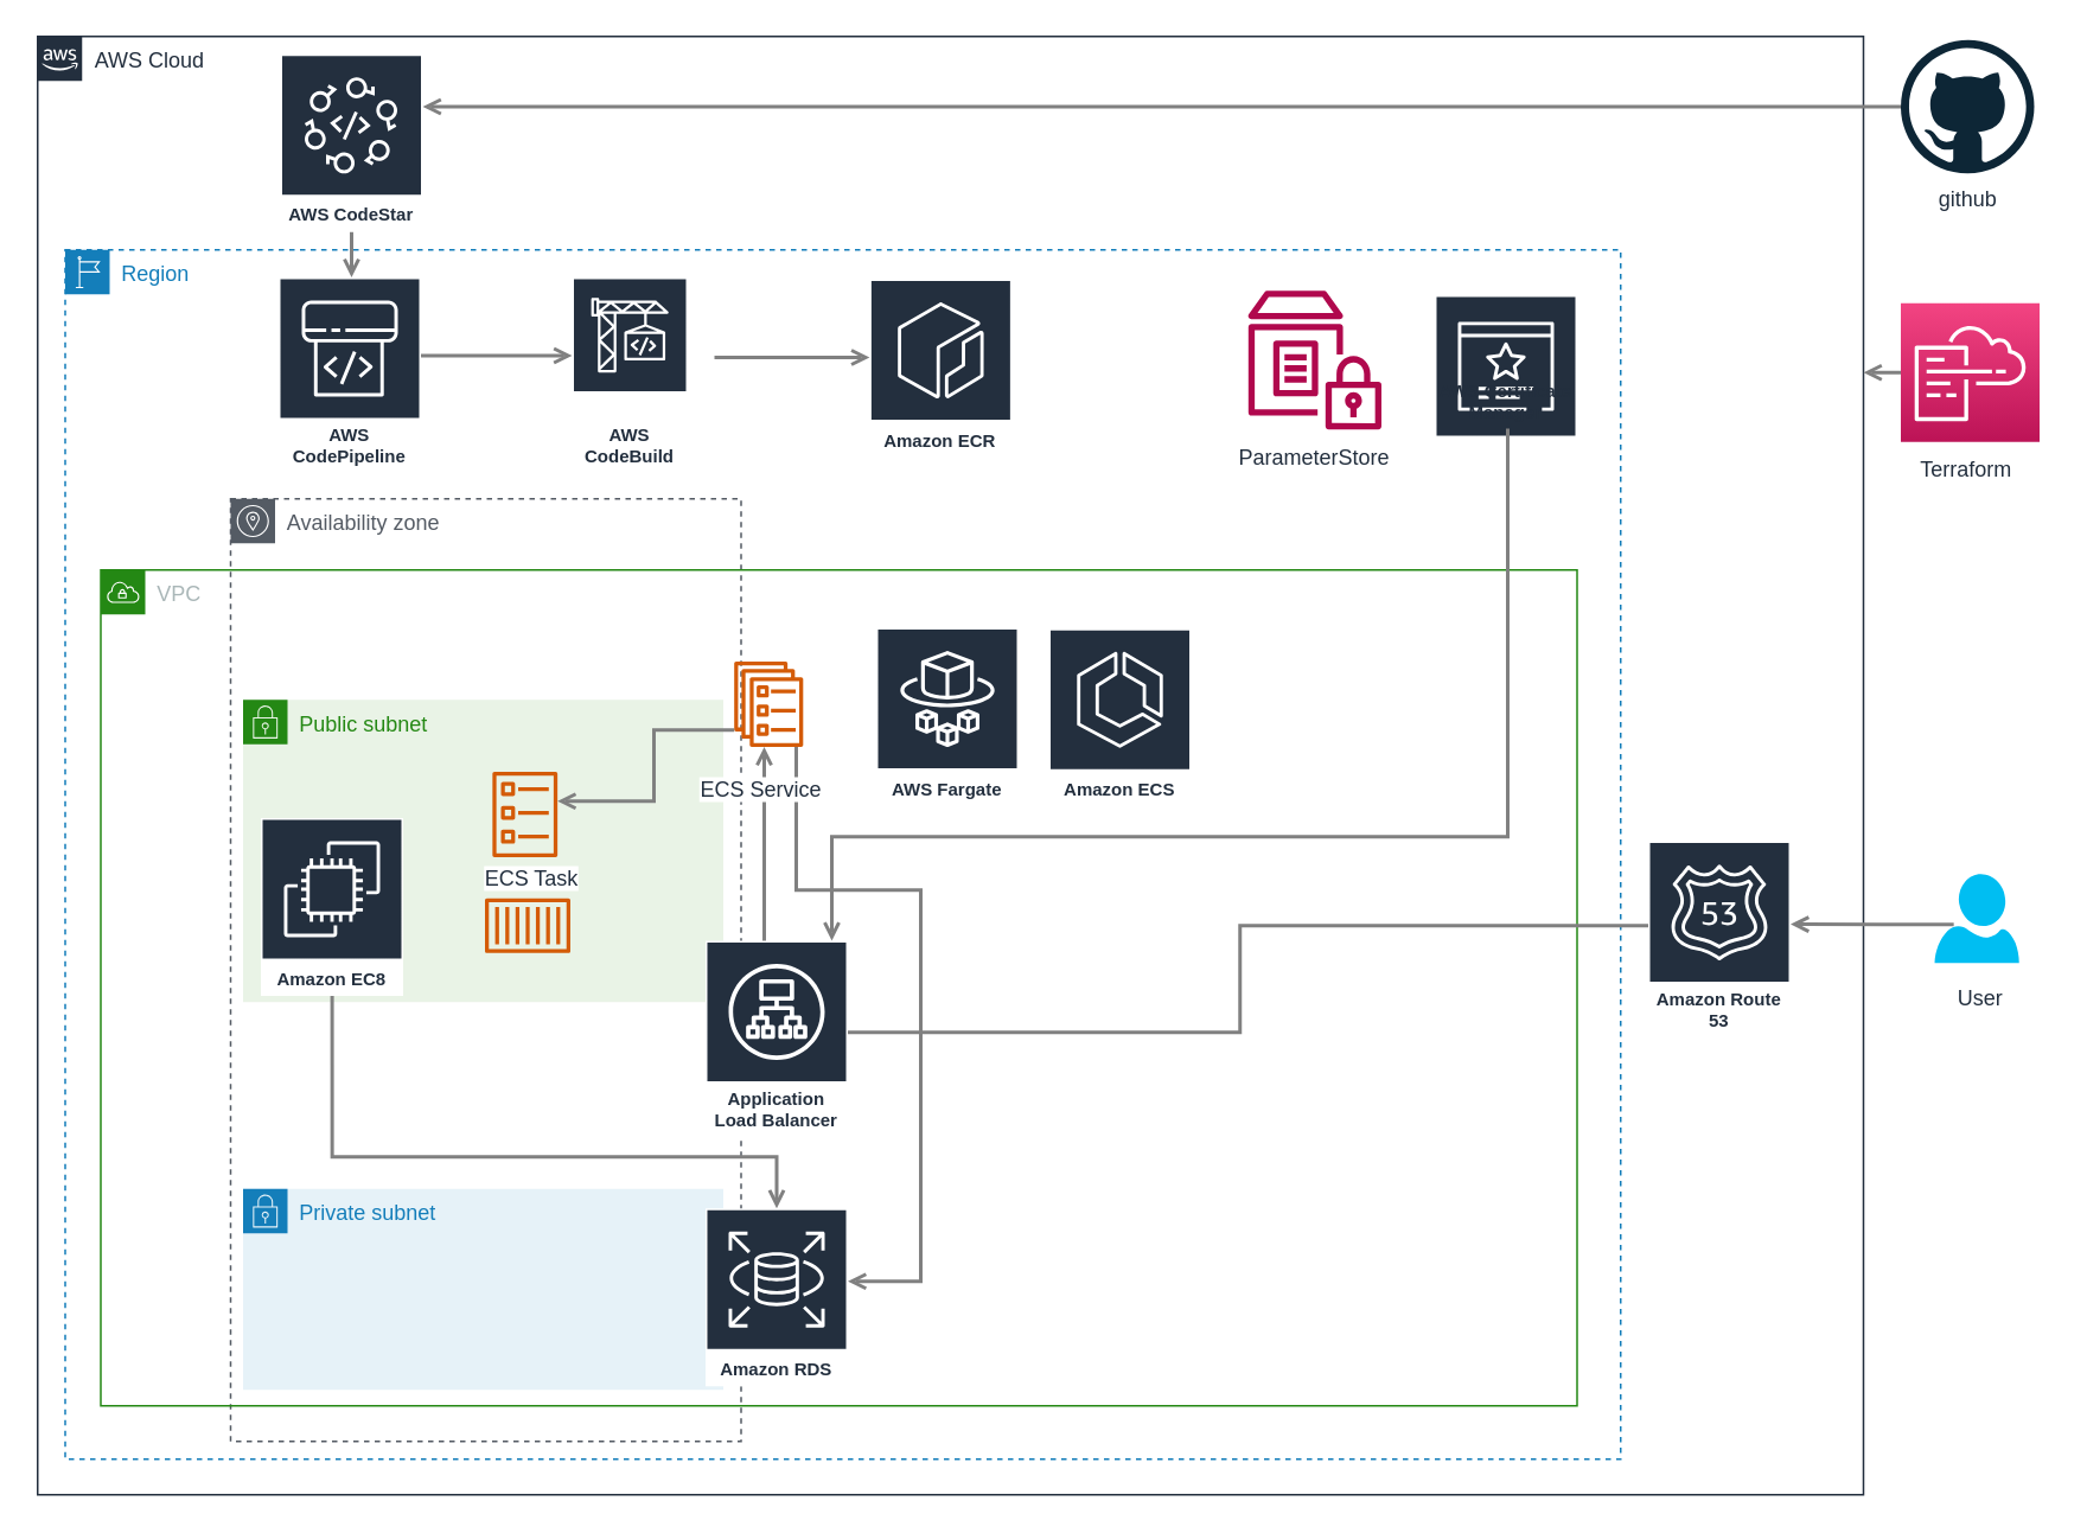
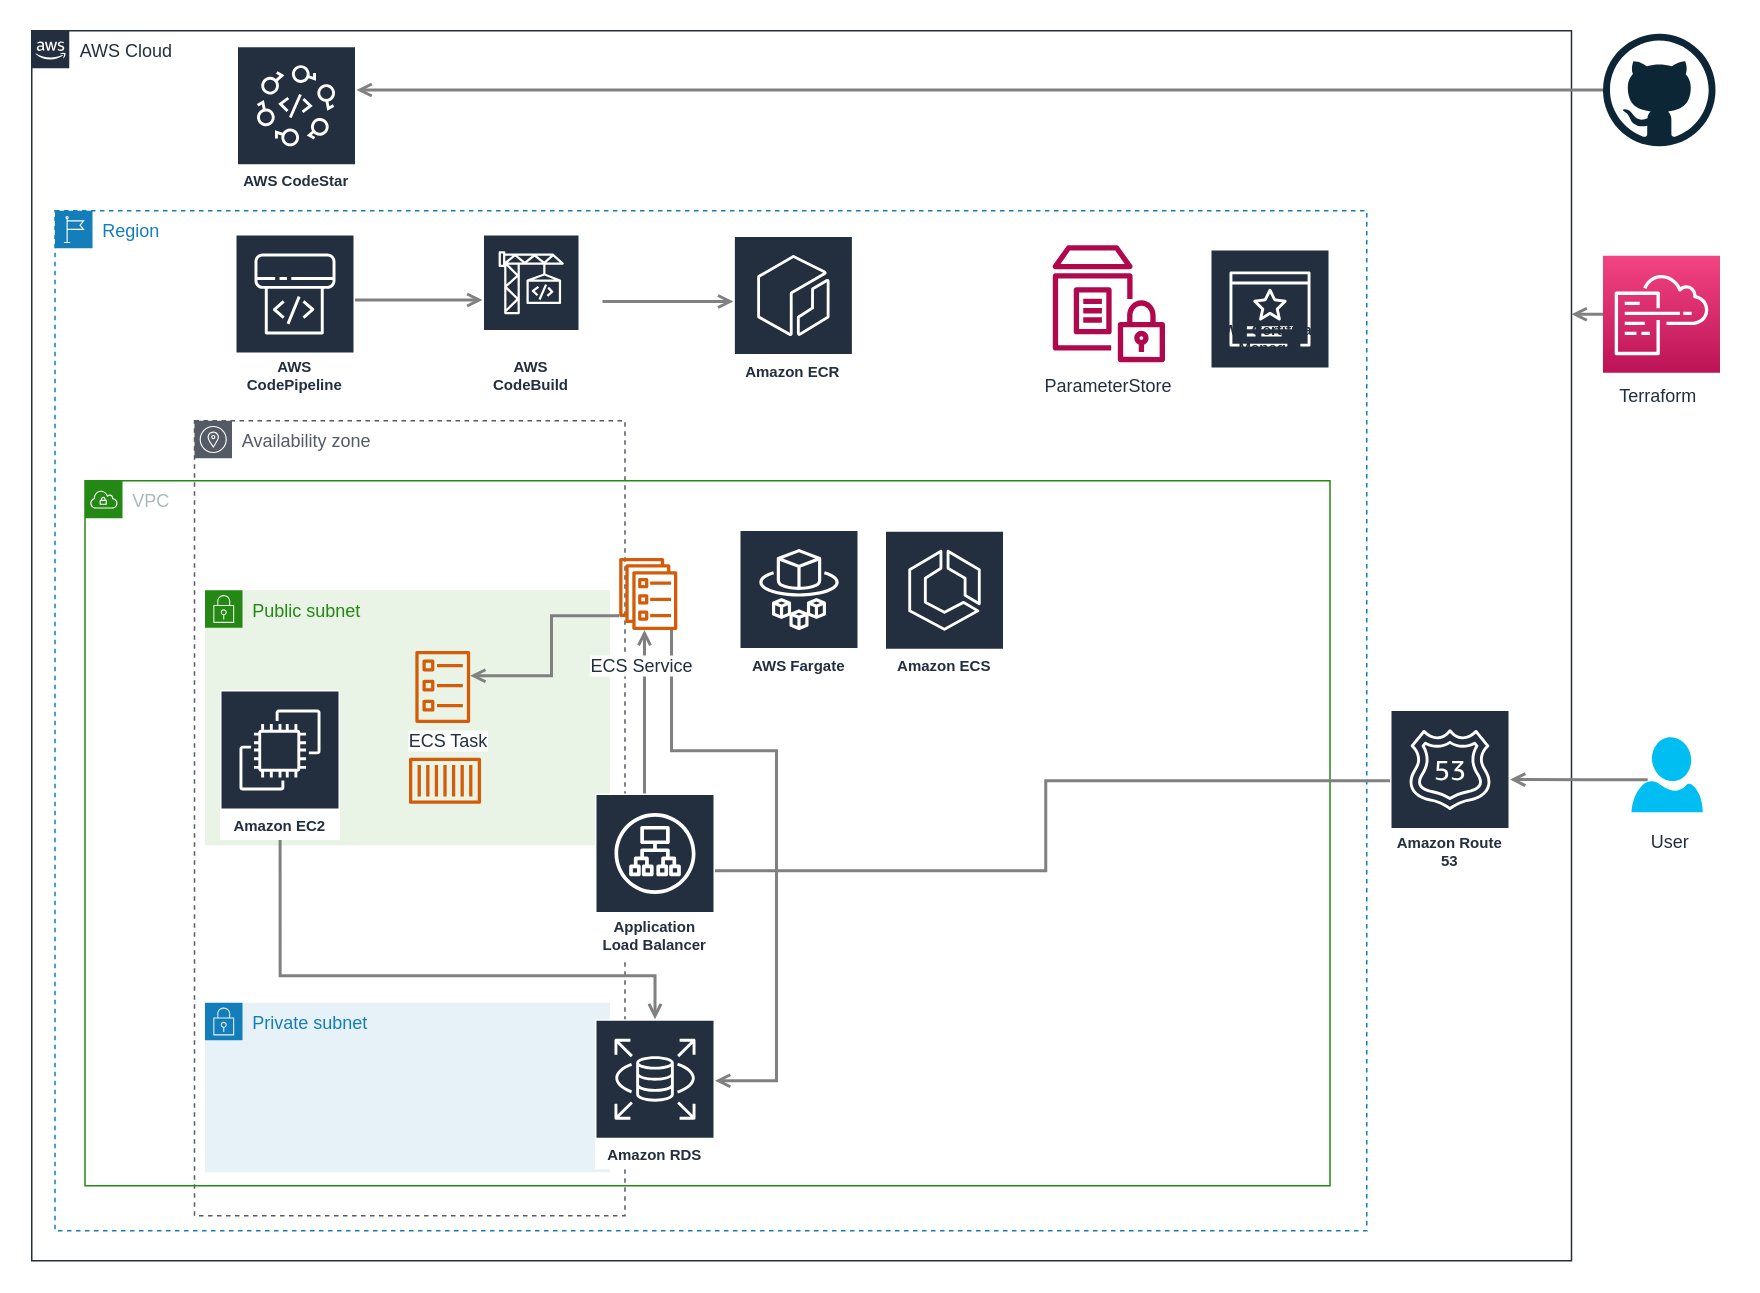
- <mxCell id="34" value="&lt;div style=&quot;&quot;&gt;&lt;font color=&quot;#232f3e&quot;&gt;&lt;span style=&quot;background-color: rgb(255, 255, 255);&quot;&gt;github&lt;/span&gt;&lt;/font&gt;&lt;/div&gt;" style="text;whiteSpace=wrap;html=1;align=center;" vertex="1" parent="1"><mxGeometry x="1060.5" y="97.5" width="90" height="32.5" as="geometry" /></mxCell>
- <mxCell id="25" value="" style="edgeStyle=orthogonalEdgeStyle;rounded=0;orthogonalLoop=1;jettySize=auto;html=1;startArrow=none;startFill=0;endArrow=open;endFill=0;strokeColor=#808080;strokeWidth=2;" edge="1" parent="5" source="24" target="16"><mxGeometry relative="1" as="geometry"><mxPoint x="175.5" y="-44" as="sourcePoint" /><mxPoint x="174.5" y="-10" as="targetPoint" /><Array as="points"><mxPoint x="177" y="153" /><mxPoint x="177" y="153" /></Array></mxGeometry></mxCell>
- <mxCell id="22" style="edgeStyle=orthogonalEdgeStyle;rounded=0;orthogonalLoop=1;jettySize=auto;html=1;startArrow=none;startFill=0;endArrow=open;endFill=0;strokeColor=#808080;strokeWidth=2;" edge="1" parent="6" source="19" target="13"><mxGeometry relative="1" as="geometry"><mxPoint x="791" y="165.5" as="sourcePoint" /><mxPoint x="431" y="490" as="targetPoint" /><Array as="points"><mxPoint x="811" y="330" /><mxPoint x="431" y="330" /></Array></mxGeometry></mxCell>
- <mxCell id="11" value="Amazon EC8" style="sketch=0;outlineConnect=0;fontColor=#232F3E;gradientColor=none;strokeColor=#ffffff;fillColor=#232F3E;dashed=0;verticalLabelPosition=middle;verticalAlign=bottom;align=center;html=1;whiteSpace=wrap;fontSize=10;fontStyle=1;spacing=3;shape=mxgraph.aws4.productIcon;prIcon=mxgraph.aws4.ec2;" parent="8" vertex="1"><mxGeometry x="90" y="139.5" width="80" height="100" as="geometry" /></mxCell>
+ <mxCell id="11" value="Amazon EC2" style="sketch=0;outlineConnect=0;fontColor=#232F3E;gradientColor=none;strokeColor=#ffffff;fillColor=#232F3E;dashed=0;verticalLabelPosition=middle;verticalAlign=bottom;align=center;html=1;whiteSpace=wrap;fontSize=10;fontStyle=1;spacing=3;shape=mxgraph.aws4.productIcon;prIcon=mxgraph.aws4.ec2;" parent="8" vertex="1"><mxGeometry x="90" y="139.5" width="80" height="100" as="geometry" /></mxCell>
